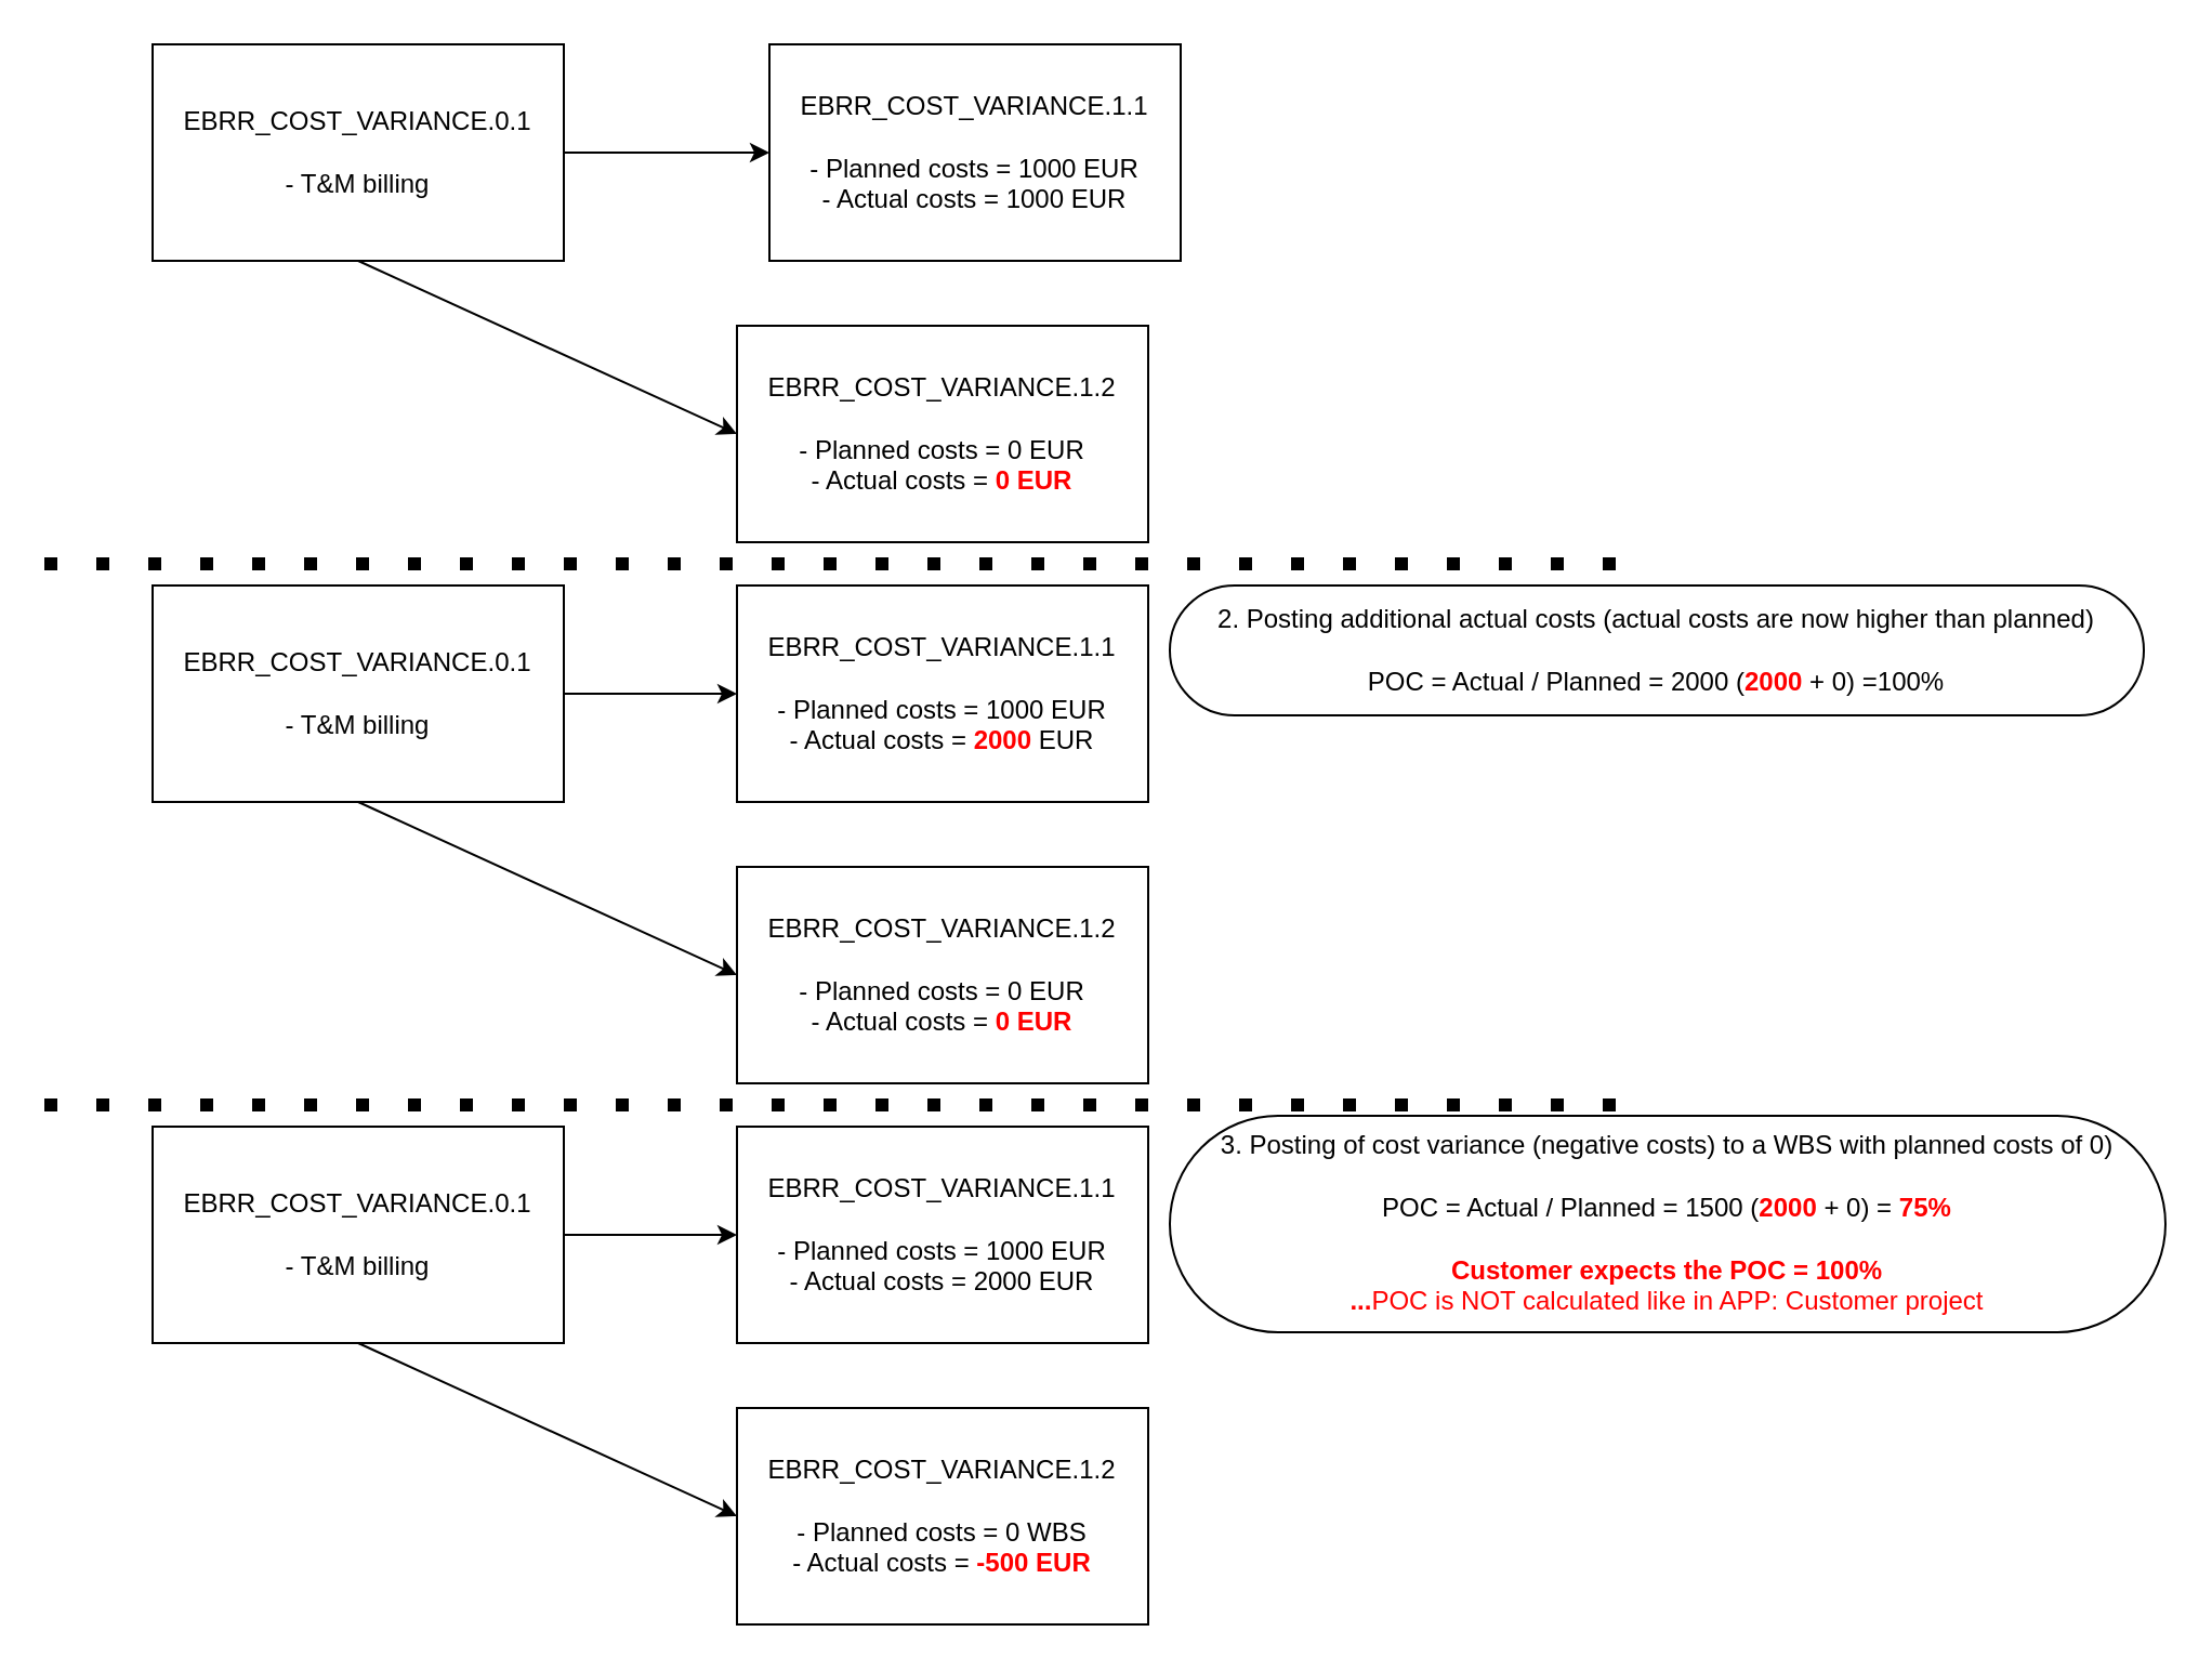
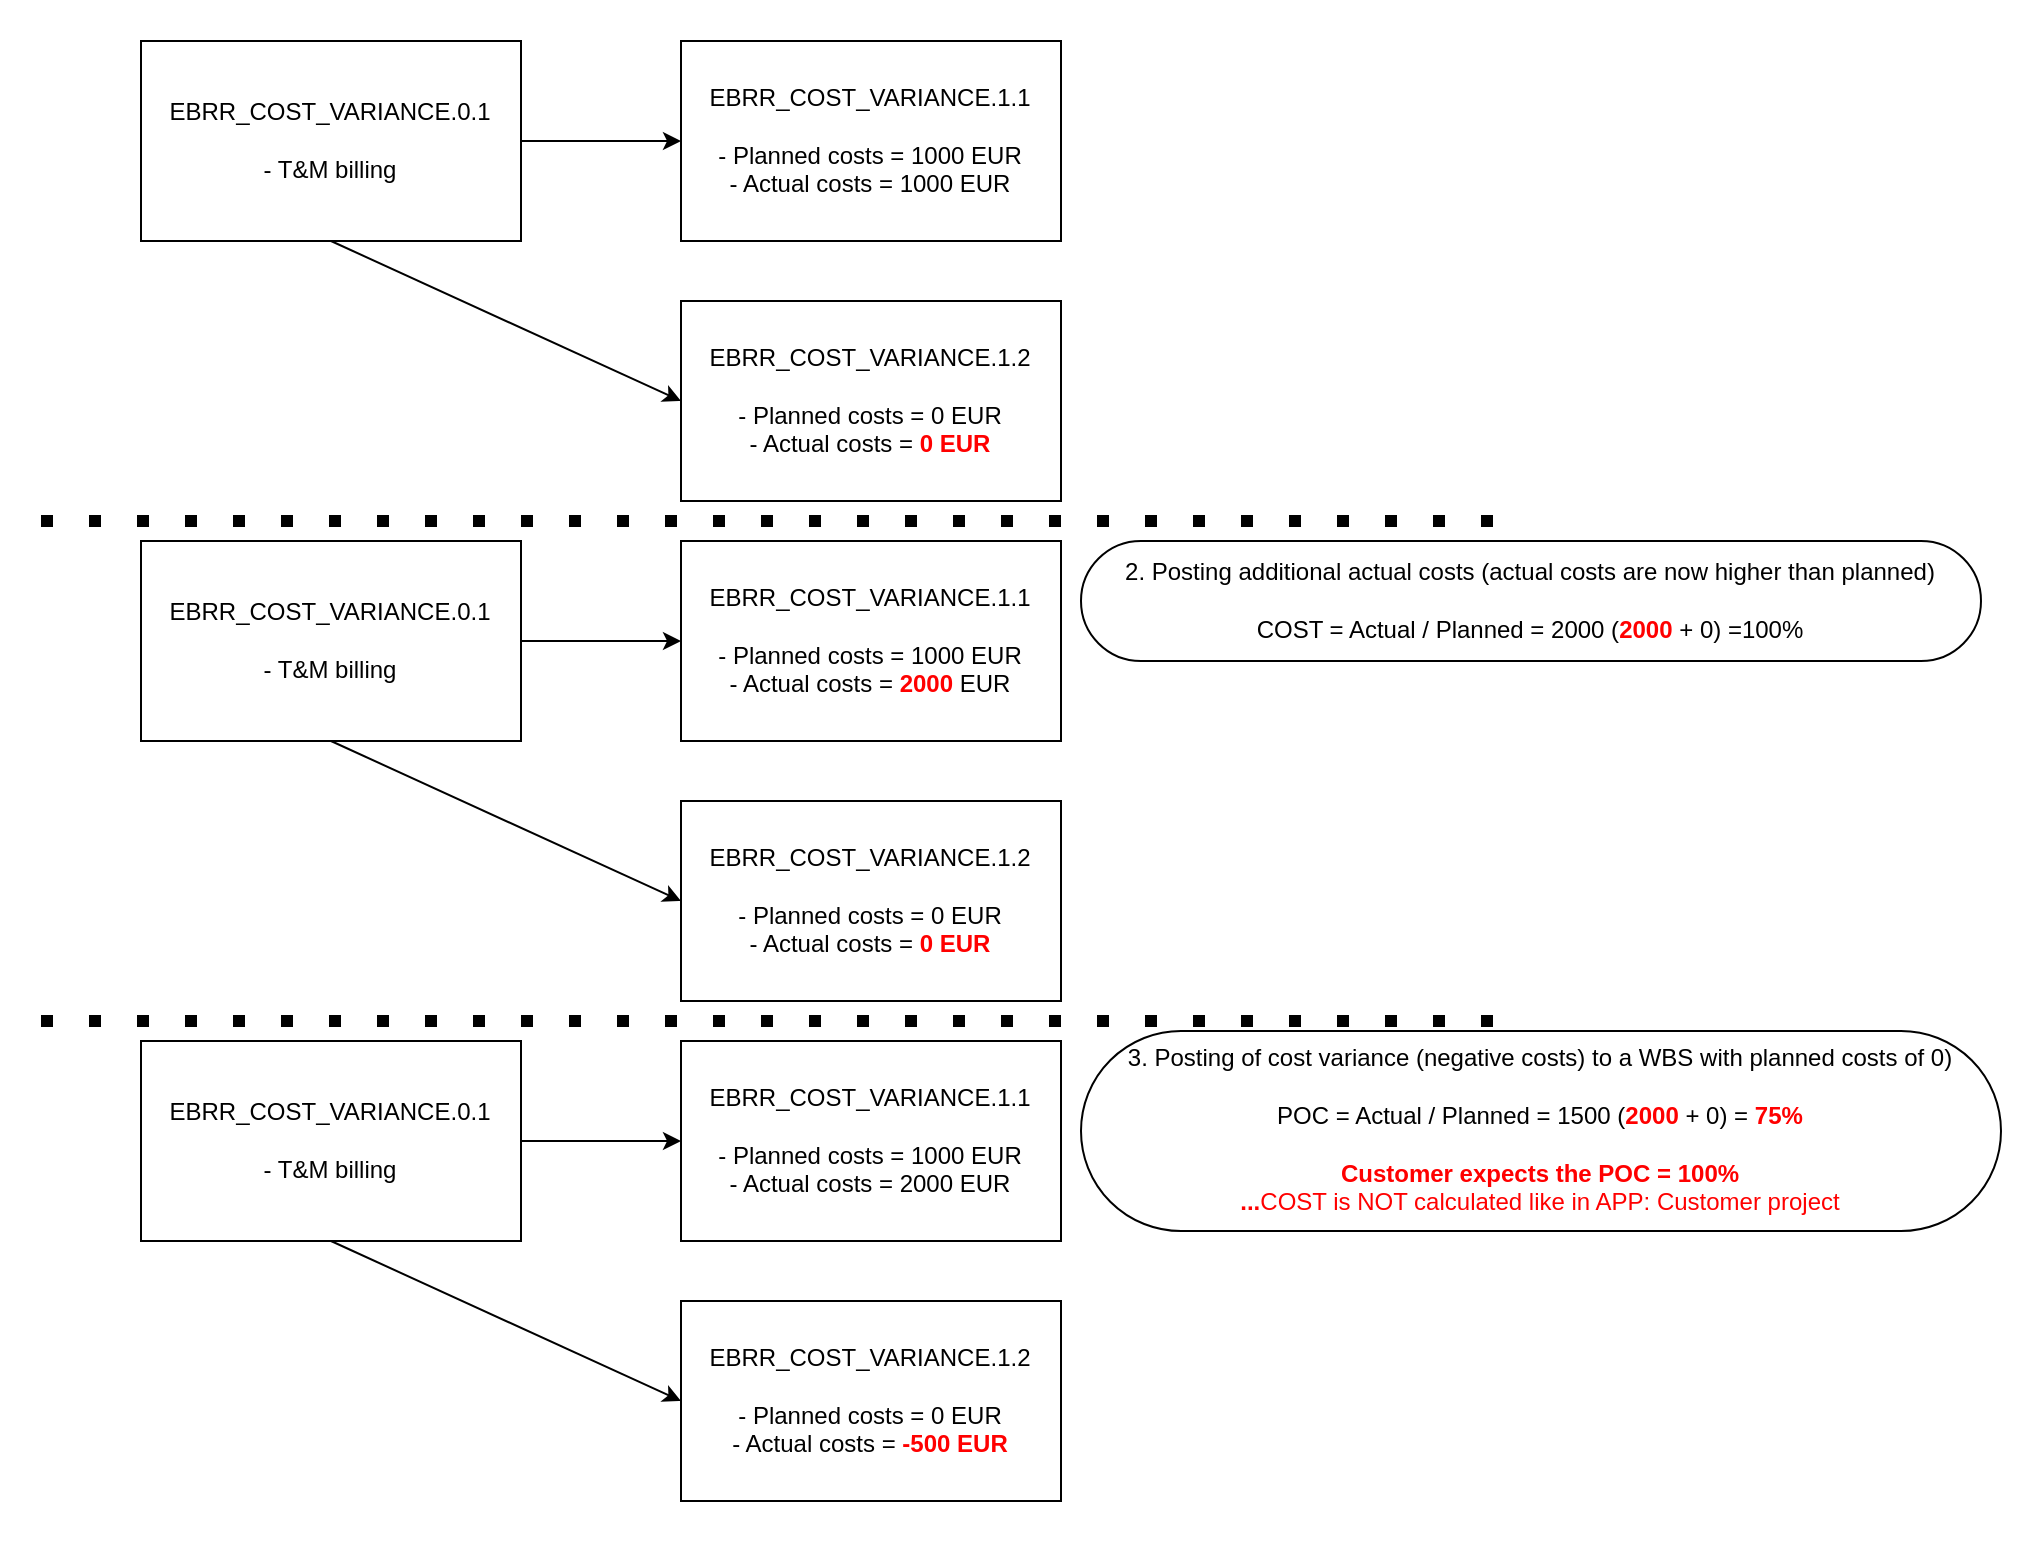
- <mxCell id="3" value="EBRR_COST_VARIANCE.1.1&lt;br&gt;&lt;br&gt;- Planned costs = 1000 EUR&lt;br&gt;- Actual costs = 1000 EUR" style="rounded=0;whiteSpace=wrap;html=1;" vertex="1" parent="1"><mxGeometry x="355" y="20" width="190" height="100" as="geometry" /></mxCell>
+ <mxCell id="3" value="EBRR_COST_VARIANCE.1.1&lt;br&gt;&lt;br&gt;- Planned costs = 1000 EUR&lt;br&gt;- Actual costs = 1000 EUR" style="rounded=0;whiteSpace=wrap;html=1;" vertex="1" parent="1"><mxGeometry x="340" y="20" width="190" height="100" as="geometry" /></mxCell>
- <mxCell id="13" value="2. Posting additional actual costs (actual costs are now higher than planned)&lt;br&gt;&lt;br&gt;POC = Actual / Planned = 2000 (&lt;b&gt;&lt;font color=&quot;#ff0000&quot;&gt;2000&lt;/font&gt;&lt;/b&gt; + 0) =100%" style="whiteSpace=wrap;html=1;rounded=1;arcSize=50;align=center;verticalAlign=middle;strokeWidth=1;autosize=1;spacing=4;treeFolding=1;treeMoving=1;newEdgeStyle={&quot;edgeStyle&quot;:&quot;entityRelationEdgeStyle&quot;,&quot;startArrow&quot;:&quot;none&quot;,&quot;endArrow&quot;:&quot;none&quot;,&quot;segment&quot;:10,&quot;curved&quot;:1,&quot;sourcePerimeterSpacing&quot;:0,&quot;targetPerimeterSpacing&quot;:0};" vertex="1" parent="1"><mxGeometry x="540" y="270" width="450" height="60" as="geometry" /></mxCell>
+ <mxCell id="13" value="2. Posting additional actual costs (actual costs are now higher than planned)&lt;br&gt;&lt;br&gt;COST = Actual / Planned = 2000 (&lt;b&gt;&lt;font color=&quot;#ff0000&quot;&gt;2000&lt;/font&gt;&lt;/b&gt; + 0) =100%" style="whiteSpace=wrap;html=1;rounded=1;arcSize=50;align=center;verticalAlign=middle;strokeWidth=1;autosize=1;spacing=4;treeFolding=1;treeMoving=1;newEdgeStyle={&quot;edgeStyle&quot;:&quot;entityRelationEdgeStyle&quot;,&quot;startArrow&quot;:&quot;none&quot;,&quot;endArrow&quot;:&quot;none&quot;,&quot;segment&quot;:10,&quot;curved&quot;:1,&quot;sourcePerimeterSpacing&quot;:0,&quot;targetPerimeterSpacing&quot;:0};" vertex="1" parent="1"><mxGeometry x="540" y="270" width="450" height="60" as="geometry" /></mxCell>
- <mxCell id="20" value="3. Posting of cost variance (negative costs) to a WBS with planned costs of 0)&lt;br&gt;&lt;br&gt;POC = Actual / Planned = 1500 (&lt;b&gt;&lt;font color=&quot;#ff0000&quot;&gt;2000&lt;/font&gt;&lt;/b&gt; + 0) =&amp;nbsp;&lt;b&gt;&lt;font color=&quot;#ff0000&quot;&gt;75%&lt;br&gt;&lt;br&gt;Customer expects the POC = 100%&lt;br&gt;...&lt;/font&gt;&lt;/b&gt;&lt;font color=&quot;#ff0000&quot;&gt;POC is NOT calculated like in APP: Customer project&lt;/font&gt;&lt;b&gt;&lt;font color=&quot;#ff0000&quot;&gt;&lt;br&gt;&lt;/font&gt;&lt;/b&gt;" style="whiteSpace=wrap;html=1;rounded=1;arcSize=50;align=center;verticalAlign=middle;strokeWidth=1;autosize=1;spacing=4;treeFolding=1;treeMoving=1;newEdgeStyle={&quot;edgeStyle&quot;:&quot;entityRelationEdgeStyle&quot;,&quot;startArrow&quot;:&quot;none&quot;,&quot;endArrow&quot;:&quot;none&quot;,&quot;segment&quot;:10,&quot;curved&quot;:1,&quot;sourcePerimeterSpacing&quot;:0,&quot;targetPerimeterSpacing&quot;:0};" vertex="1" parent="1"><mxGeometry x="540" y="515" width="460" height="100" as="geometry" /></mxCell>
+ <mxCell id="20" value="3. Posting of cost variance (negative costs) to a WBS with planned costs of 0)&lt;br&gt;&lt;br&gt;POC = Actual / Planned = 1500 (&lt;b&gt;&lt;font color=&quot;#ff0000&quot;&gt;2000&lt;/font&gt;&lt;/b&gt; + 0) =&amp;nbsp;&lt;b&gt;&lt;font color=&quot;#ff0000&quot;&gt;75%&lt;br&gt;&lt;br&gt;Customer expects the POC = 100%&lt;br&gt;...&lt;/font&gt;&lt;/b&gt;&lt;font color=&quot;#ff0000&quot;&gt;COST is NOT calculated like in APP: Customer project&lt;/font&gt;&lt;b&gt;&lt;font color=&quot;#ff0000&quot;&gt;&lt;br&gt;&lt;/font&gt;&lt;/b&gt;" style="whiteSpace=wrap;html=1;rounded=1;arcSize=50;align=center;verticalAlign=middle;strokeWidth=1;autosize=1;spacing=4;treeFolding=1;treeMoving=1;newEdgeStyle={&quot;edgeStyle&quot;:&quot;entityRelationEdgeStyle&quot;,&quot;startArrow&quot;:&quot;none&quot;,&quot;endArrow&quot;:&quot;none&quot;,&quot;segment&quot;:10,&quot;curved&quot;:1,&quot;sourcePerimeterSpacing&quot;:0,&quot;targetPerimeterSpacing&quot;:0};" vertex="1" parent="1"><mxGeometry x="540" y="515" width="460" height="100" as="geometry" /></mxCell>
- <mxCell id="16" value="EBRR_COST_VARIANCE.1.2&lt;br&gt;&lt;br&gt;- Planned costs = 0 WBS&lt;br&gt;- Actual costs = &lt;b&gt;&lt;font color=&quot;#ff0000&quot;&gt;-500 EUR&lt;/font&gt;&lt;/b&gt;" style="rounded=0;whiteSpace=wrap;html=1;" vertex="1" parent="1"><mxGeometry x="340" y="650" width="190" height="100" as="geometry" /></mxCell>
+ <mxCell id="16" value="EBRR_COST_VARIANCE.1.2&lt;br&gt;&lt;br&gt;- Planned costs = 0 EUR&lt;br&gt;- Actual costs = &lt;b&gt;&lt;font color=&quot;#ff0000&quot;&gt;-500 EUR&lt;/font&gt;&lt;/b&gt;" style="rounded=0;whiteSpace=wrap;html=1;" vertex="1" parent="1"><mxGeometry x="340" y="650" width="190" height="100" as="geometry" /></mxCell>
